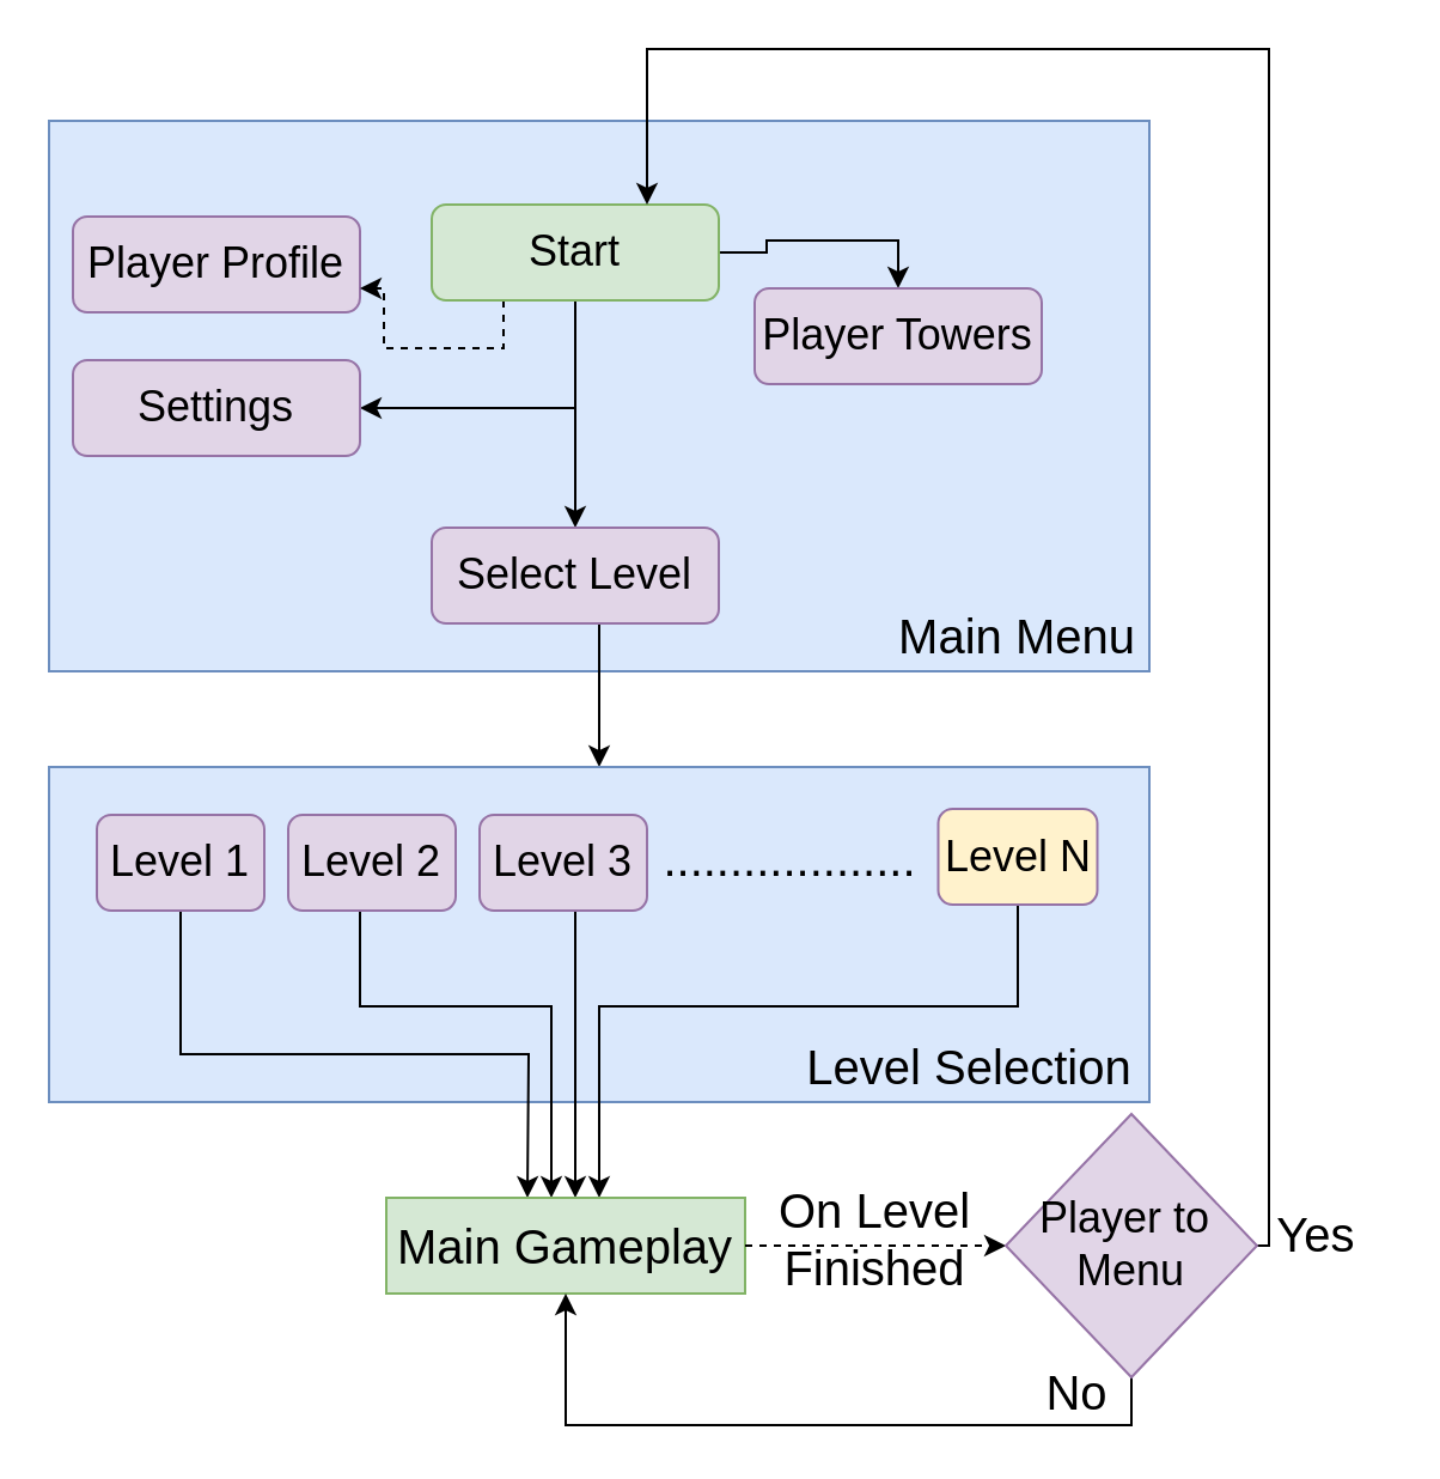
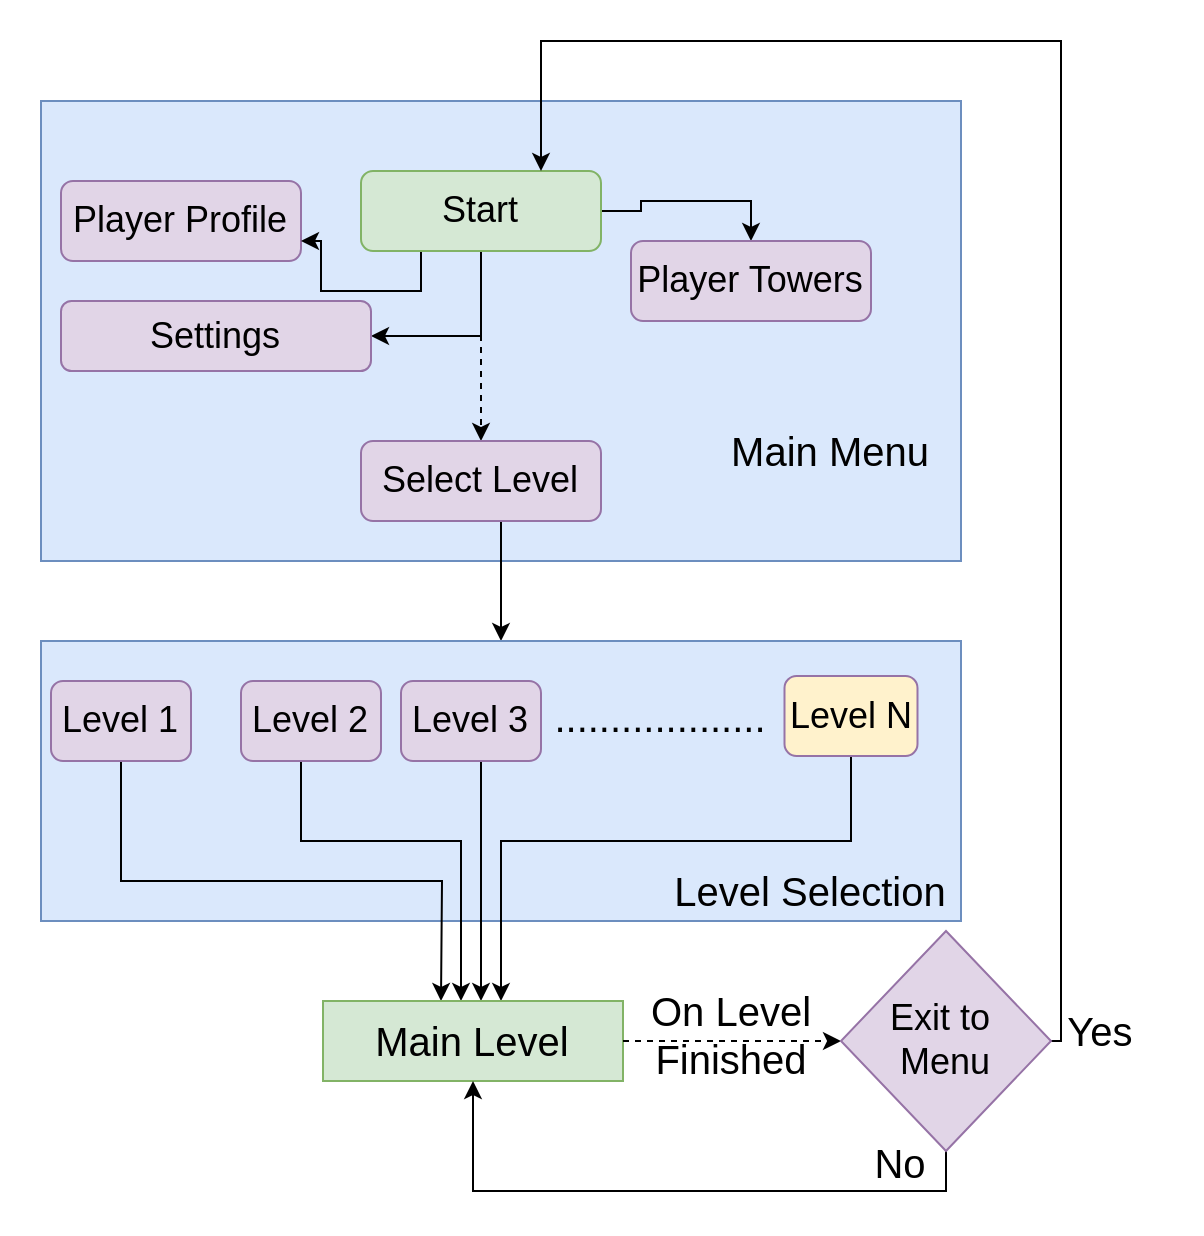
- <mxCell id="4" style="edgeStyle=orthogonalEdgeStyle;rounded=0;orthogonalLoop=1;jettySize=auto;html=1;exitX=0.25;exitY=1;exitDx=0;exitDy=0;entryX=1;entryY=0.75;entryDx=0;entryDy=0;dashed=1;" edge="1" parent="1" source="8" target="3"><mxGeometry relative="1" as="geometry" /></mxCell>
+ <mxCell id="4" style="edgeStyle=orthogonalEdgeStyle;rounded=0;orthogonalLoop=1;jettySize=auto;html=1;exitX=0.25;exitY=1;exitDx=0;exitDy=0;entryX=1;entryY=0.75;entryDx=0;entryDy=0;" edge="1" parent="1" source="8" target="3"><mxGeometry relative="1" as="geometry" /></mxCell>
- <mxCell id="9" value="&lt;font style=&quot;font-size: 18px;&quot;&gt;Settings&lt;/font&gt;" style="rounded=1;whiteSpace=wrap;html=1;fontSize=12;glass=0;strokeWidth=1;shadow=0;fillColor=#e1d5e7;strokeColor=#9673a6;" vertex="1" parent="1"><mxGeometry x="30" y="150" width="120" height="40" as="geometry" /></mxCell>
+ <mxCell id="9" value="&lt;font style=&quot;font-size: 18px;&quot;&gt;Settings&lt;/font&gt;" style="rounded=1;whiteSpace=wrap;html=1;fontSize=12;glass=0;strokeWidth=1;shadow=0;fillColor=#e1d5e7;strokeColor=#9673a6;" vertex="1" parent="1"><mxGeometry x="30" y="150" width="155" height="35" as="geometry" /></mxCell>
- <mxCell id="6" style="edgeStyle=orthogonalEdgeStyle;rounded=0;orthogonalLoop=1;jettySize=auto;html=1;" edge="1" parent="1" source="8" target="11"><mxGeometry relative="1" as="geometry" /></mxCell>
+ <mxCell id="6" style="edgeStyle=orthogonalEdgeStyle;rounded=0;orthogonalLoop=1;jettySize=auto;html=1;dashed=1;" edge="1" parent="1" source="8" target="11"><mxGeometry relative="1" as="geometry" /></mxCell>
- <mxCell id="13" value="&lt;font style=&quot;font-size: 20px;&quot;&gt;Main Menu&lt;/font&gt;" style="text;html=1;align=center;verticalAlign=middle;whiteSpace=wrap;rounded=0;" vertex="1" parent="1"><mxGeometry x="370" y="250" width="110" height="30" as="geometry" /></mxCell>
+ <mxCell id="13" value="&lt;font style=&quot;font-size: 20px;&quot;&gt;Main Menu&lt;/font&gt;" style="text;html=1;align=center;verticalAlign=middle;whiteSpace=wrap;rounded=0;" vertex="1" parent="1"><mxGeometry x="360" y="210" width="110" height="30" as="geometry" /></mxCell>
- <mxCell id="17" value="&lt;font style=&quot;font-size: 18px;&quot;&gt;Level 1&lt;/font&gt;" style="rounded=1;whiteSpace=wrap;html=1;fontSize=12;glass=0;strokeWidth=1;shadow=0;fillColor=#e1d5e7;strokeColor=#9673a6;" vertex="1" parent="1"><mxGeometry x="40" y="340" width="70" height="40" as="geometry" /></mxCell>
+ <mxCell id="17" value="&lt;font style=&quot;font-size: 18px;&quot;&gt;Level 1&lt;/font&gt;" style="rounded=1;whiteSpace=wrap;html=1;fontSize=12;glass=0;strokeWidth=1;shadow=0;fillColor=#e1d5e7;strokeColor=#9673a6;" vertex="1" parent="1"><mxGeometry x="25" y="340" width="70" height="40" as="geometry" /></mxCell>
- <mxCell id="27" value="&lt;span style=&quot;font-size: 20px;&quot;&gt;Main Gameplay&lt;/span&gt;" style="text;html=1;align=center;verticalAlign=middle;whiteSpace=wrap;rounded=0;" vertex="1" parent="1"><mxGeometry x="161" y="505" width="150" height="30" as="geometry" /></mxCell>
+ <mxCell id="27" value="&lt;span style=&quot;font-size: 20px;&quot;&gt;Main Level&lt;/span&gt;" style="text;html=1;align=center;verticalAlign=middle;whiteSpace=wrap;rounded=0;" vertex="1" parent="1"><mxGeometry x="161" y="505" width="150" height="30" as="geometry" /></mxCell>
- <mxCell id="30" value="&lt;font style=&quot;font-size: 18px;&quot;&gt;Player to&amp;nbsp;&lt;/font&gt;&lt;div&gt;&lt;font style=&quot;font-size: 18px;&quot;&gt;Menu&lt;/font&gt;&lt;/div&gt;" style="rhombus;whiteSpace=wrap;html=1;fillColor=#e1d5e7;strokeColor=#9673a6;" vertex="1" parent="1"><mxGeometry x="420" y="465" width="105" height="110" as="geometry" /></mxCell>
+ <mxCell id="30" value="&lt;font style=&quot;font-size: 18px;&quot;&gt;Exit to&amp;nbsp;&lt;/font&gt;&lt;div&gt;&lt;font style=&quot;font-size: 18px;&quot;&gt;Menu&lt;/font&gt;&lt;/div&gt;" style="rhombus;whiteSpace=wrap;html=1;fillColor=#e1d5e7;strokeColor=#9673a6;" vertex="1" parent="1"><mxGeometry x="420" y="465" width="105" height="110" as="geometry" /></mxCell>
